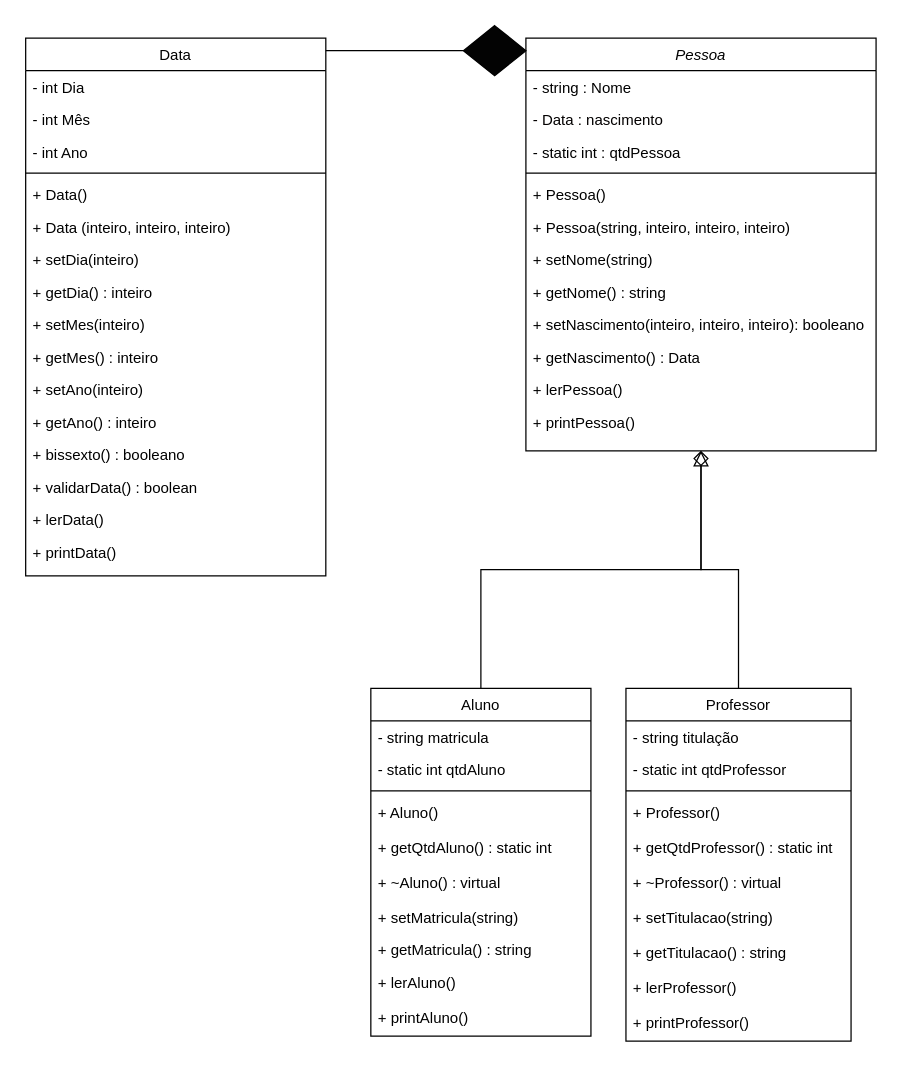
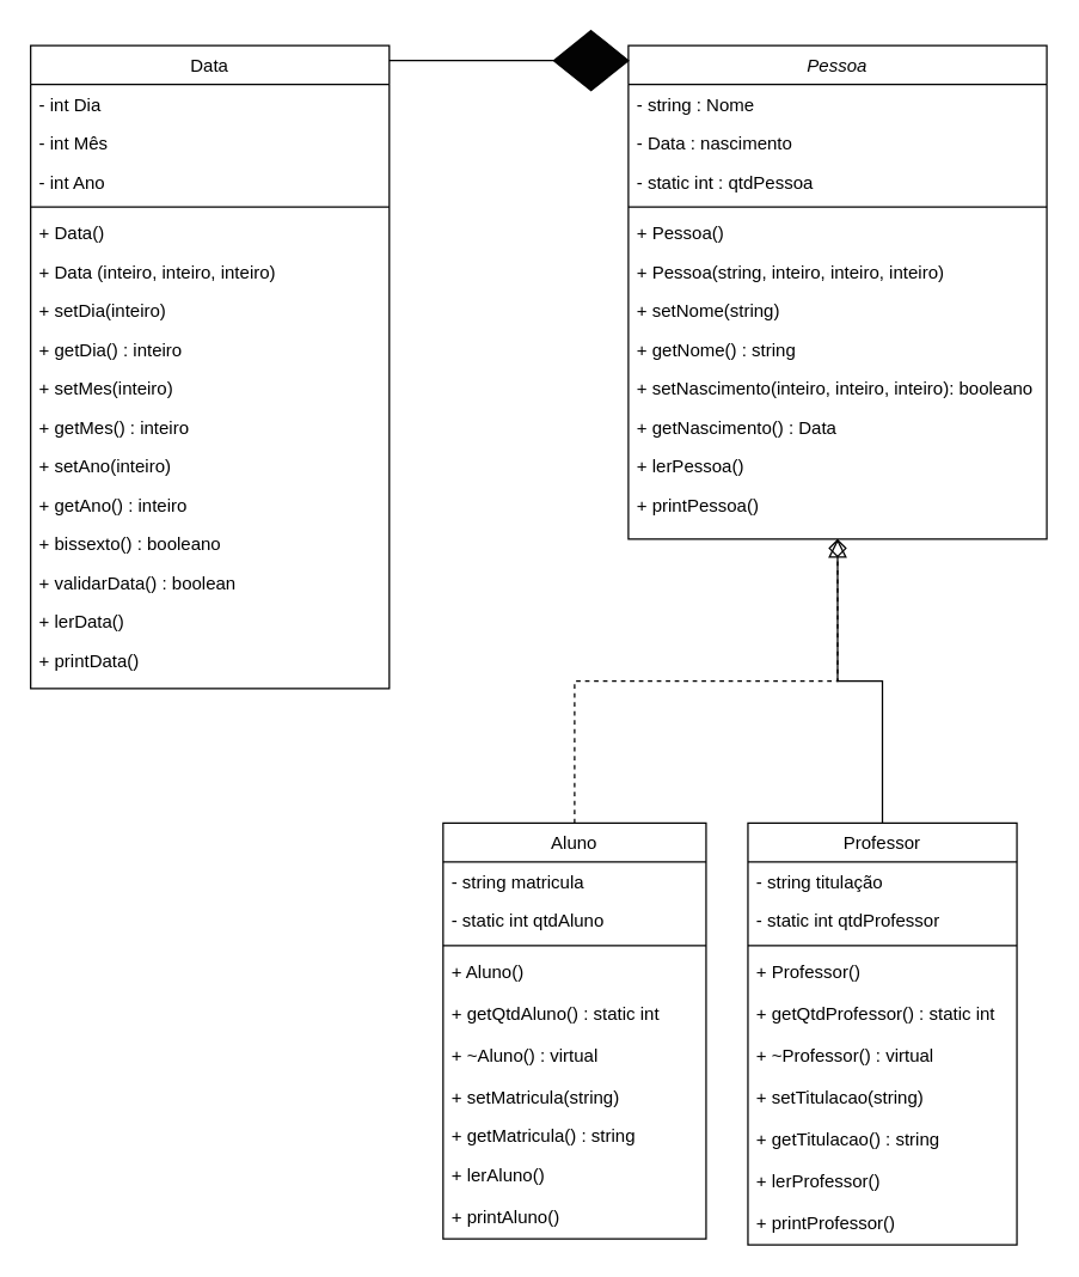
- <mxCell id="26" value="" style="endArrow=block;endSize=10;endFill=0;shadow=0;strokeWidth=1;rounded=0;curved=0;edgeStyle=elbowEdgeStyle;elbow=vertical;exitX=0.5;exitY=0;exitDx=0;exitDy=0;" parent="1" source="15" target="2" edge="1"><mxGeometry width="160" relative="1" as="geometry"><mxPoint x="50" y="330" as="sourcePoint" /><mxPoint x="90" y="203" as="targetPoint" /></mxGeometry></mxCell>
+ <mxCell id="26" value="" style="endArrow=block;endSize=10;endFill=0;shadow=0;strokeWidth=1;rounded=0;curved=0;edgeStyle=elbowEdgeStyle;elbow=vertical;exitX=0.5;exitY=0;exitDx=0;exitDy=0;dashed=1;" parent="1" source="15" target="2" edge="1"><mxGeometry width="160" relative="1" as="geometry"><mxPoint x="50" y="330" as="sourcePoint" /><mxPoint x="90" y="203" as="targetPoint" /></mxGeometry></mxCell>
